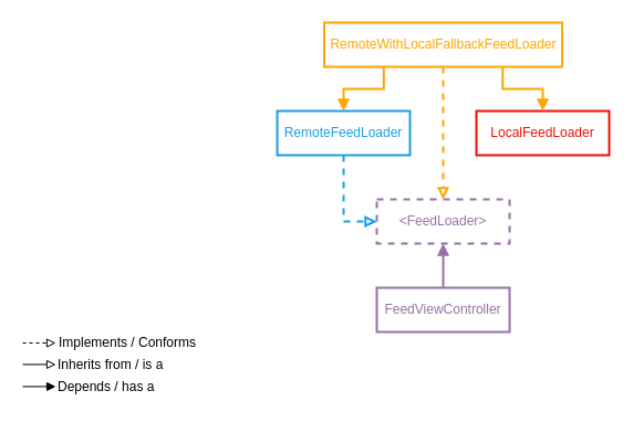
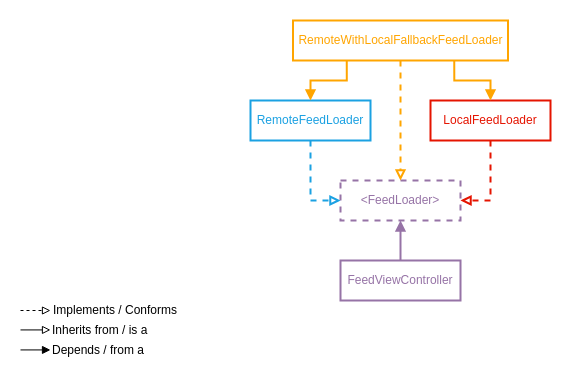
+ <mxCell id="13" style="edgeStyle=orthogonalEdgeStyle;rounded=0;orthogonalLoop=1;jettySize=auto;html=1;exitX=0.5;exitY=1;exitDx=0;exitDy=0;entryX=1;entryY=0.5;entryDx=0;entryDy=0;fontColor=#E51400;endArrow=block;endFill=0;dashed=1;fontSize=12;fillColor=none;strokeColor=#E51400;strokeWidth=2;fontStyle=0;" edge="1" parent="1" source="14" target="10"><mxGeometry relative="1" as="geometry" /></mxCell>
- <mxCell id="9" value="&lt;font color=&quot;#000000&quot;&gt;Depends / has a&lt;/font&gt;" style="text;html=1;strokeColor=none;fillColor=none;align=left;verticalAlign=middle;whiteSpace=wrap;rounded=0;fontColor=#82B366;" vertex="1" parent="1"><mxGeometry x="50" y="340" width="130" height="20" as="geometry" /></mxCell>
+ <mxCell id="9" value="&lt;font color=&quot;#000000&quot;&gt;Depends / from a&lt;/font&gt;" style="text;html=1;strokeColor=none;fillColor=none;align=left;verticalAlign=middle;whiteSpace=wrap;rounded=0;fontColor=#82B366;" vertex="1" parent="1"><mxGeometry x="50" y="340" width="130" height="20" as="geometry" /></mxCell>
